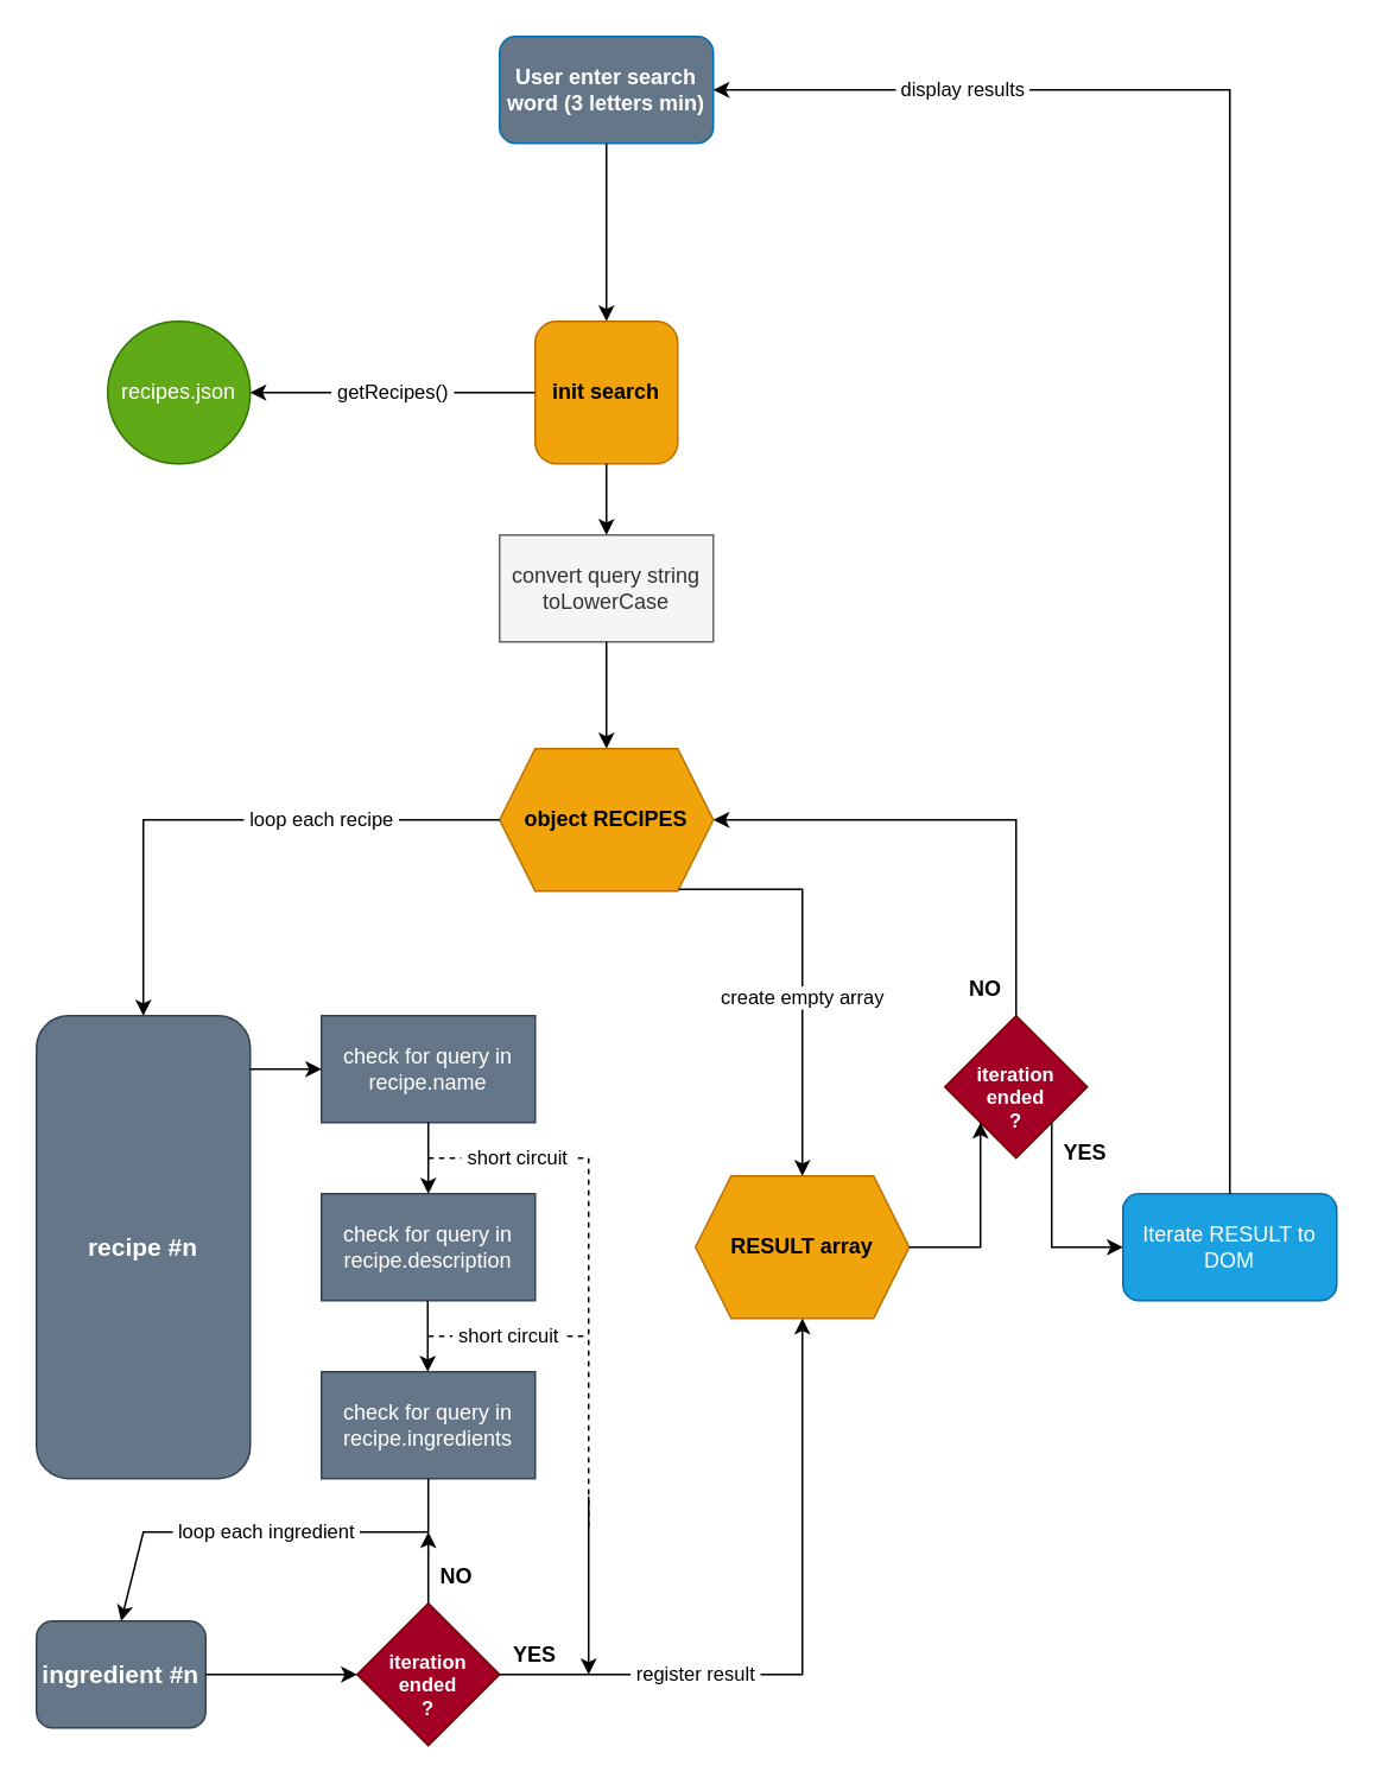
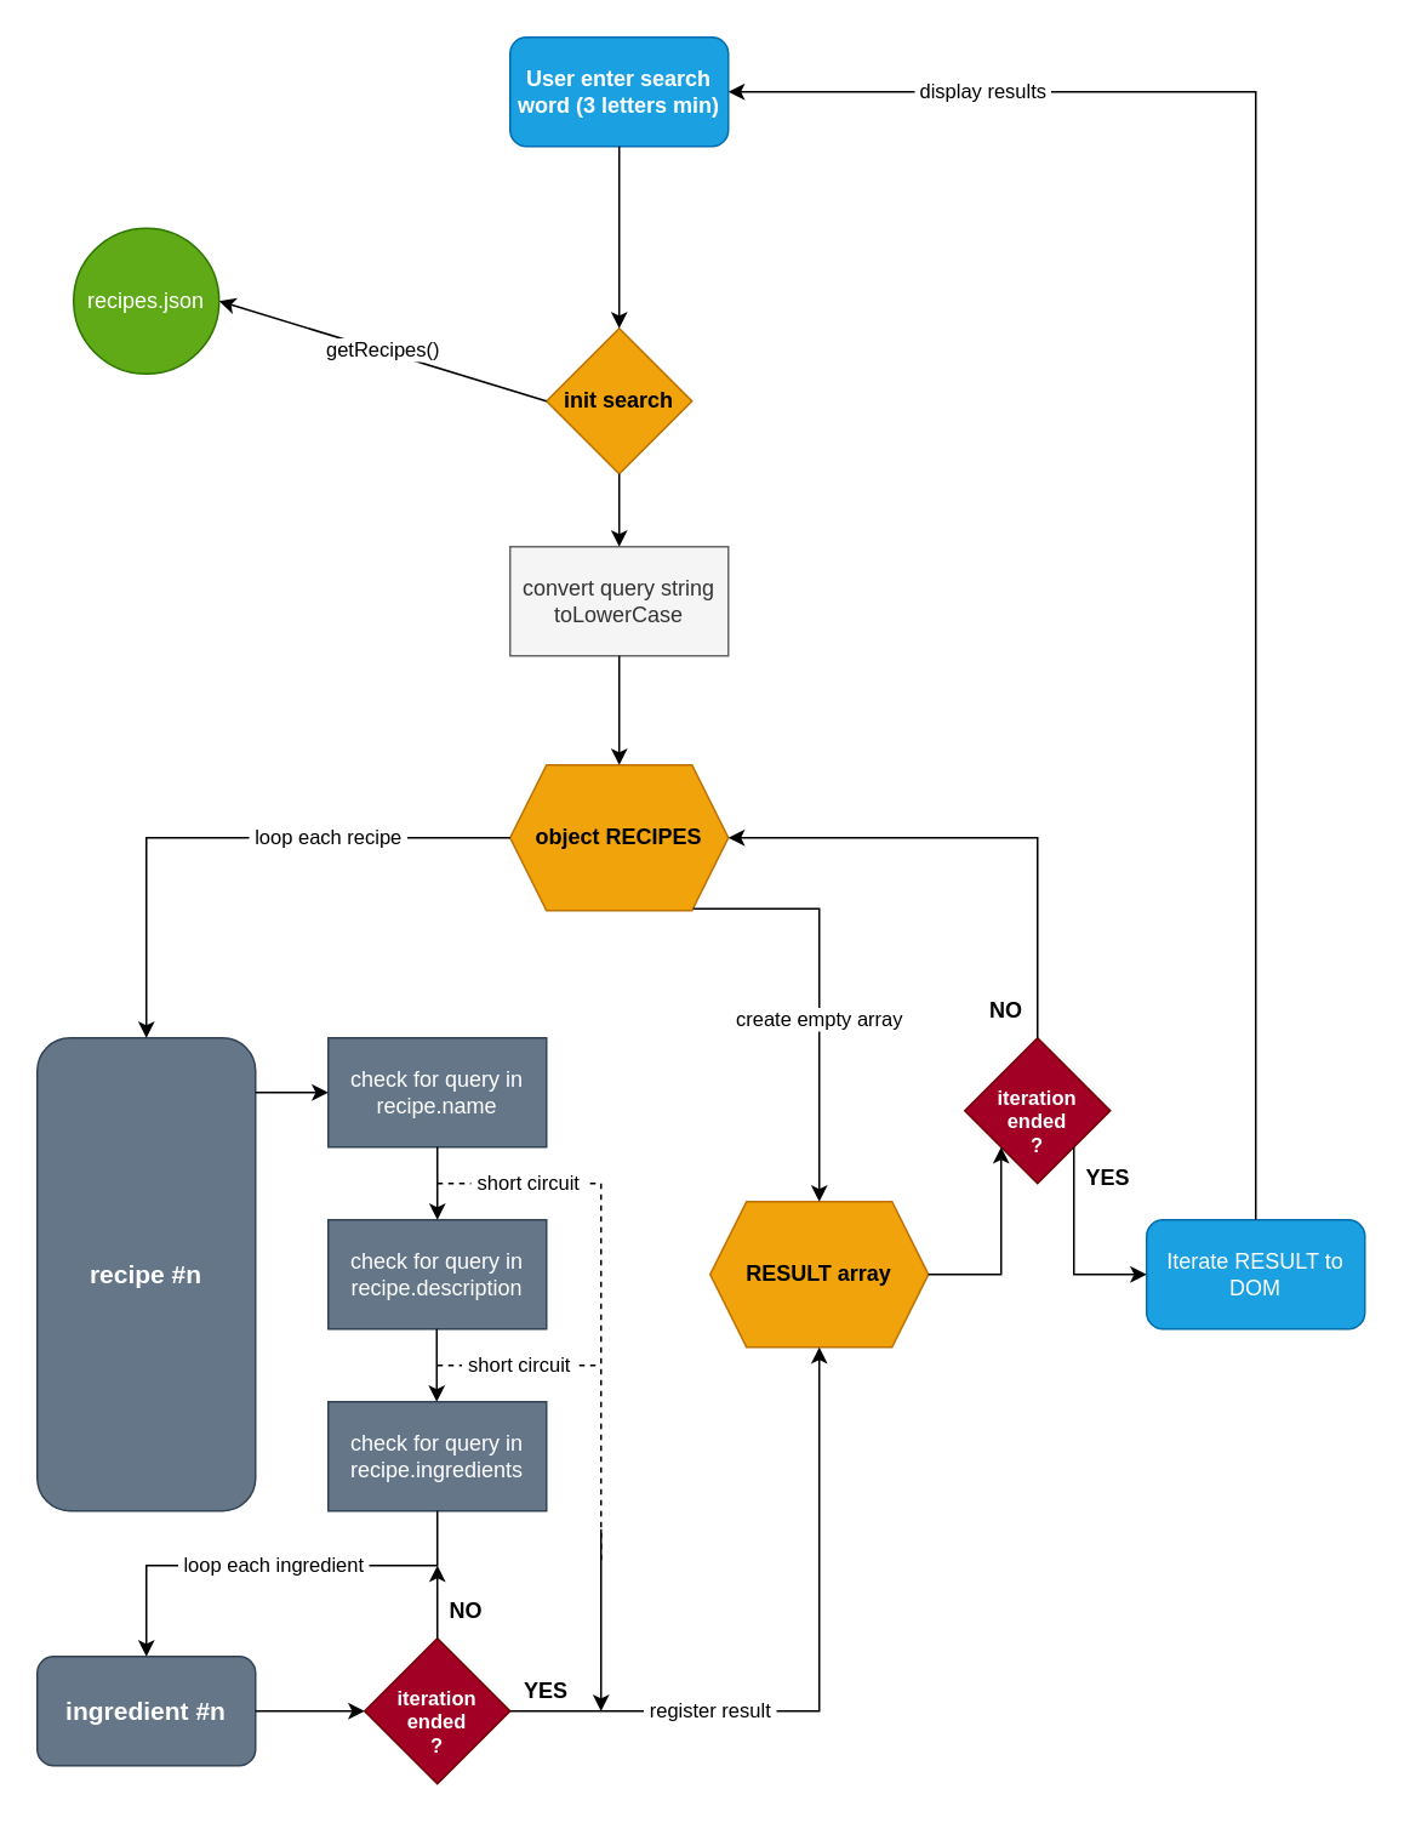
- <mxCell id="2" value="User enter search word (3 letters min)" style="rounded=1;whiteSpace=wrap;html=1;fillColor=#647687;strokeColor=#006EAF;fontStyle=1;fontColor=#ffffff;" parent="1" vertex="1"><mxGeometry x="280" y="20" width="120" height="60" as="geometry" /></mxCell>
+ <mxCell id="2" value="User enter search word (3 letters min)" style="rounded=1;whiteSpace=wrap;html=1;fillColor=#1ba1e2;strokeColor=#006EAF;fontStyle=1;fontColor=#ffffff;" parent="1" vertex="1"><mxGeometry x="280" y="20" width="120" height="60" as="geometry" /></mxCell>
- <mxCell id="4" value="recipes.json" style="ellipse;whiteSpace=wrap;html=1;aspect=fixed;fillColor=#60a917;strokeColor=#2D7600;fontColor=#ffffff;" parent="1" vertex="1"><mxGeometry x="60" y="180" width="80" height="80" as="geometry" /></mxCell>
+ <mxCell id="4" value="recipes.json" style="ellipse;whiteSpace=wrap;html=1;aspect=fixed;fillColor=#60a917;strokeColor=#2D7600;fontColor=#ffffff;" parent="1" vertex="1"><mxGeometry x="40" y="125" width="80" height="80" as="geometry" /></mxCell>
- <mxCell id="3" value="init search" style="whiteSpace=wrap;html=1;fillColor=#f0a30a;strokeColor=#BD7000;fontStyle=1;fontColor=#000000;rounded=1;" parent="1" vertex="1"><mxGeometry x="300" y="180" width="80" height="80" as="geometry" /></mxCell>
+ <mxCell id="3" value="init search" style="rhombus;whiteSpace=wrap;html=1;fillColor=#f0a30a;strokeColor=#BD7000;fontStyle=1;fontColor=#000000;" parent="1" vertex="1"><mxGeometry x="300" y="180" width="80" height="80" as="geometry" /></mxCell>
- <mxCell id="33" value="&lt;b style=&quot;font-size: 14px;&quot;&gt;ingredient #n&lt;/b&gt;" style="rounded=1;whiteSpace=wrap;html=1;fontSize=14;fillColor=#647687;strokeColor=#314354;fontColor=#ffffff;" parent="1" vertex="1"><mxGeometry x="20" y="910" width="95" height="60" as="geometry" /></mxCell>
+ <mxCell id="33" value="&lt;b style=&quot;font-size: 14px;&quot;&gt;ingredient #n&lt;/b&gt;" style="rounded=1;whiteSpace=wrap;html=1;fontSize=14;fillColor=#647687;strokeColor=#314354;fontColor=#ffffff;" parent="1" vertex="1"><mxGeometry x="20" y="910" width="120" height="60" as="geometry" /></mxCell>
